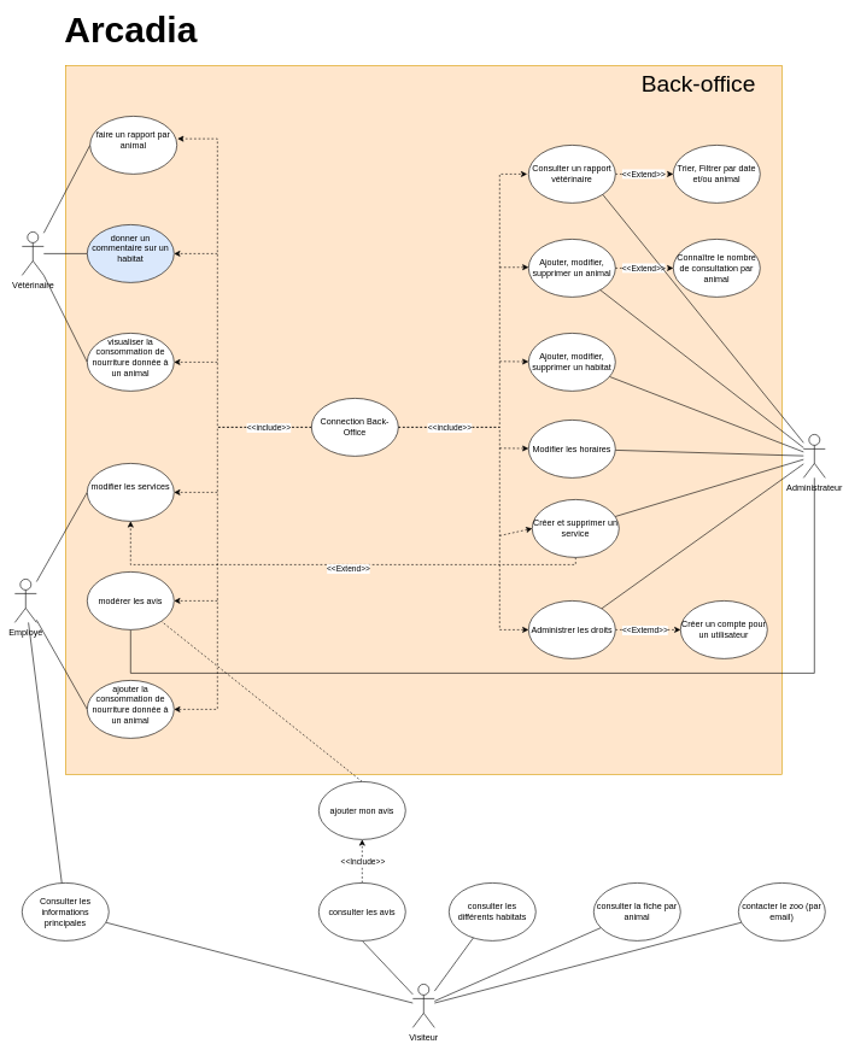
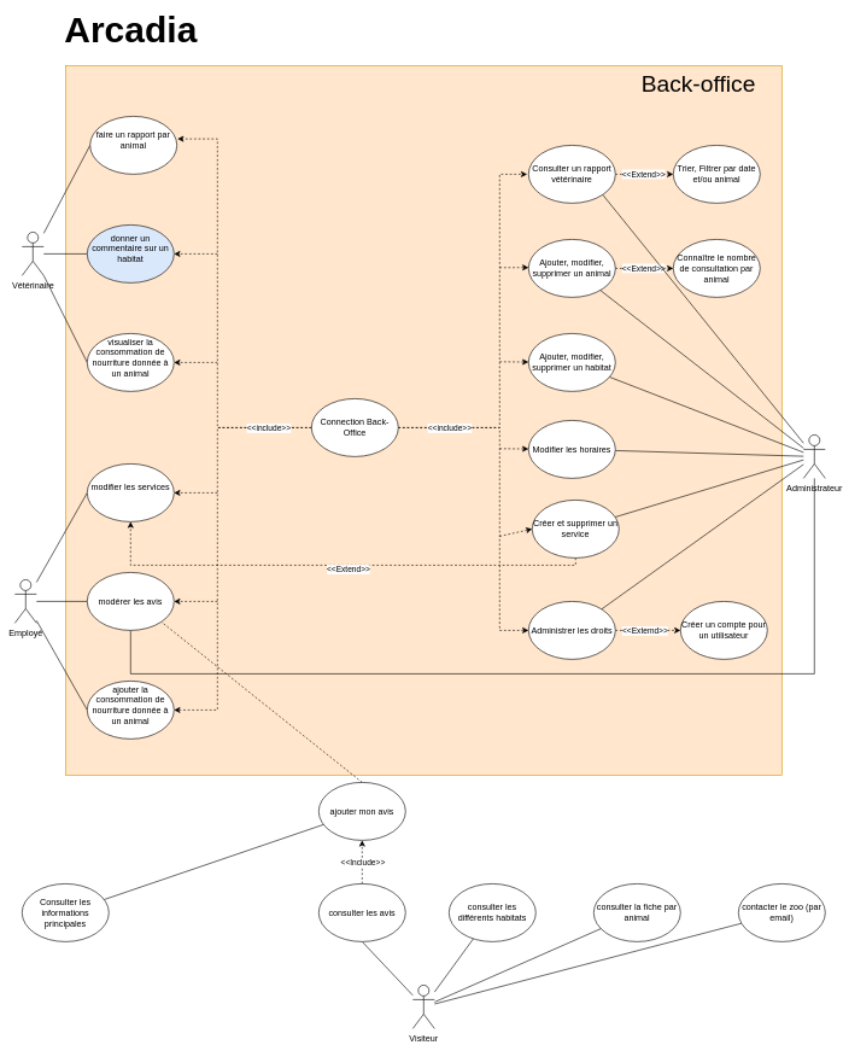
- <mxCell id="67" style="rounded=0;orthogonalLoop=1;jettySize=auto;html=1;endArrow=none;endFill=0;" edge="1" parent="1" source="69" target="59"><mxGeometry relative="1" as="geometry" /></mxCell>
+ <mxCell id="67" style="rounded=0;orthogonalLoop=1;jettySize=auto;html=1;entryX=0;entryY=0.5;entryDx=0;entryDy=0;endArrow=none;endFill=0;" edge="1" parent="1" source="69" target="71"><mxGeometry relative="1" as="geometry" /></mxCell>
- <mxCell id="34" style="rounded=0;orthogonalLoop=1;jettySize=auto;html=1;endArrow=none;endFill=0;" edge="1" parent="1" source="59" target="3"><mxGeometry relative="1" as="geometry"><mxPoint x="560" y="1460" as="targetPoint" /></mxGeometry></mxCell>
+ <mxCell id="34" style="rounded=0;orthogonalLoop=1;jettySize=auto;html=1;endArrow=none;endFill=0;" edge="1" parent="1" source="59" target="54"><mxGeometry relative="1" as="geometry"><mxPoint x="560" y="1460" as="targetPoint" /></mxGeometry></mxCell>
